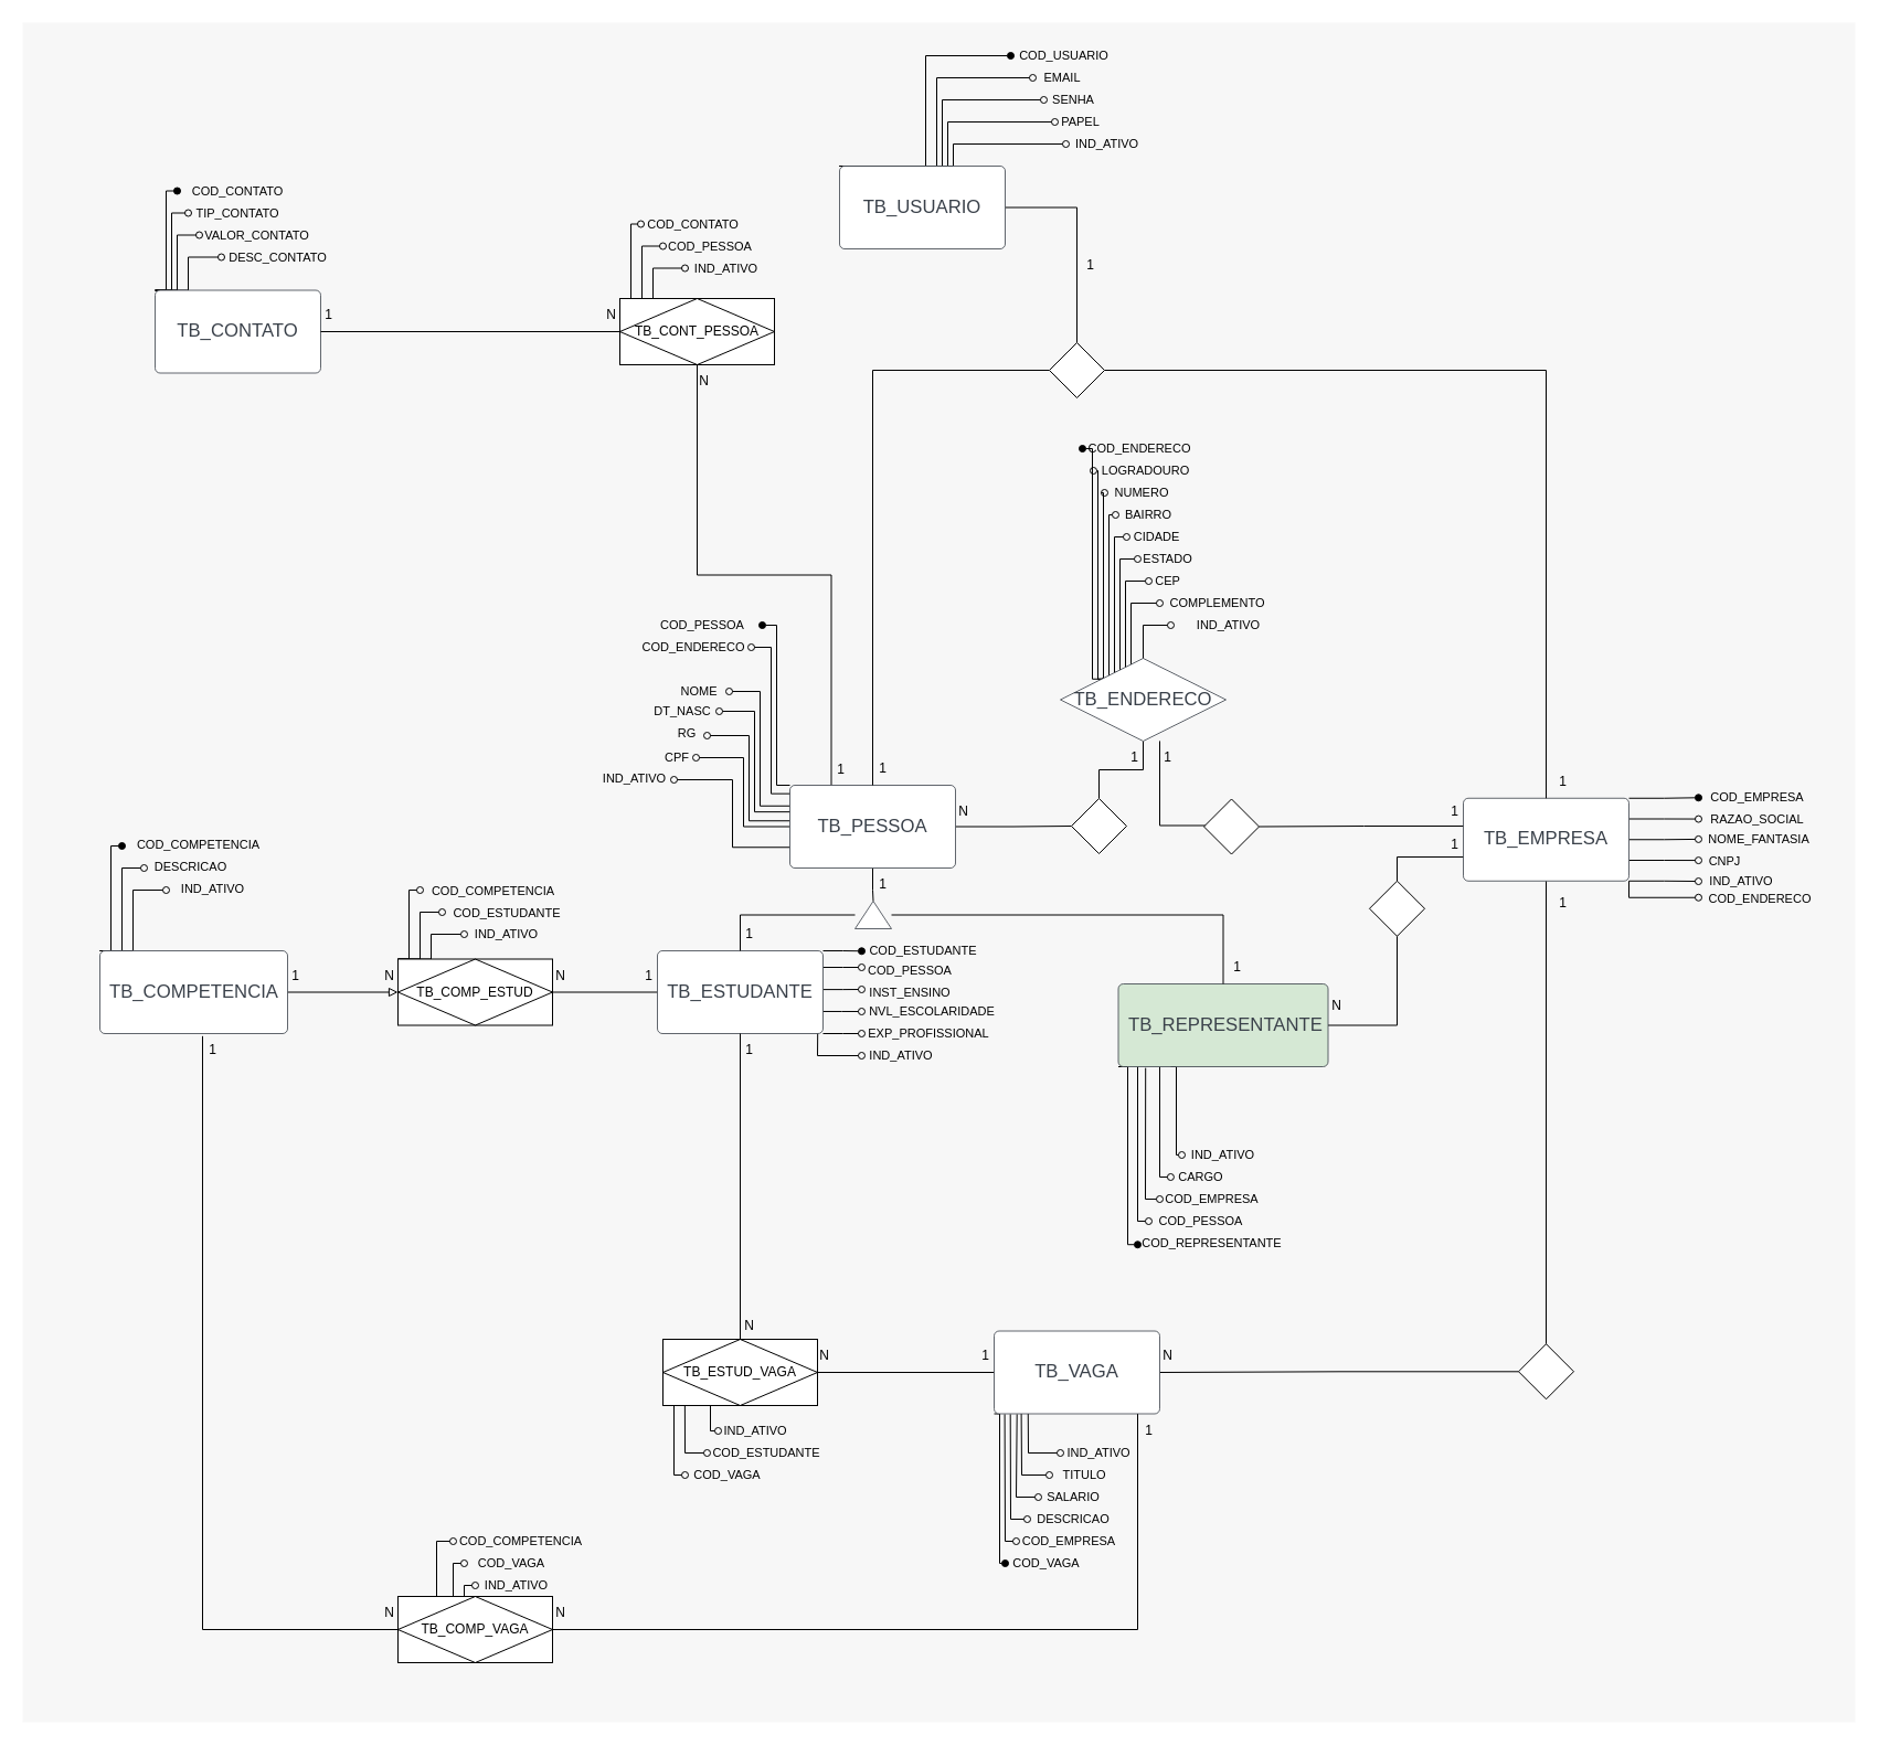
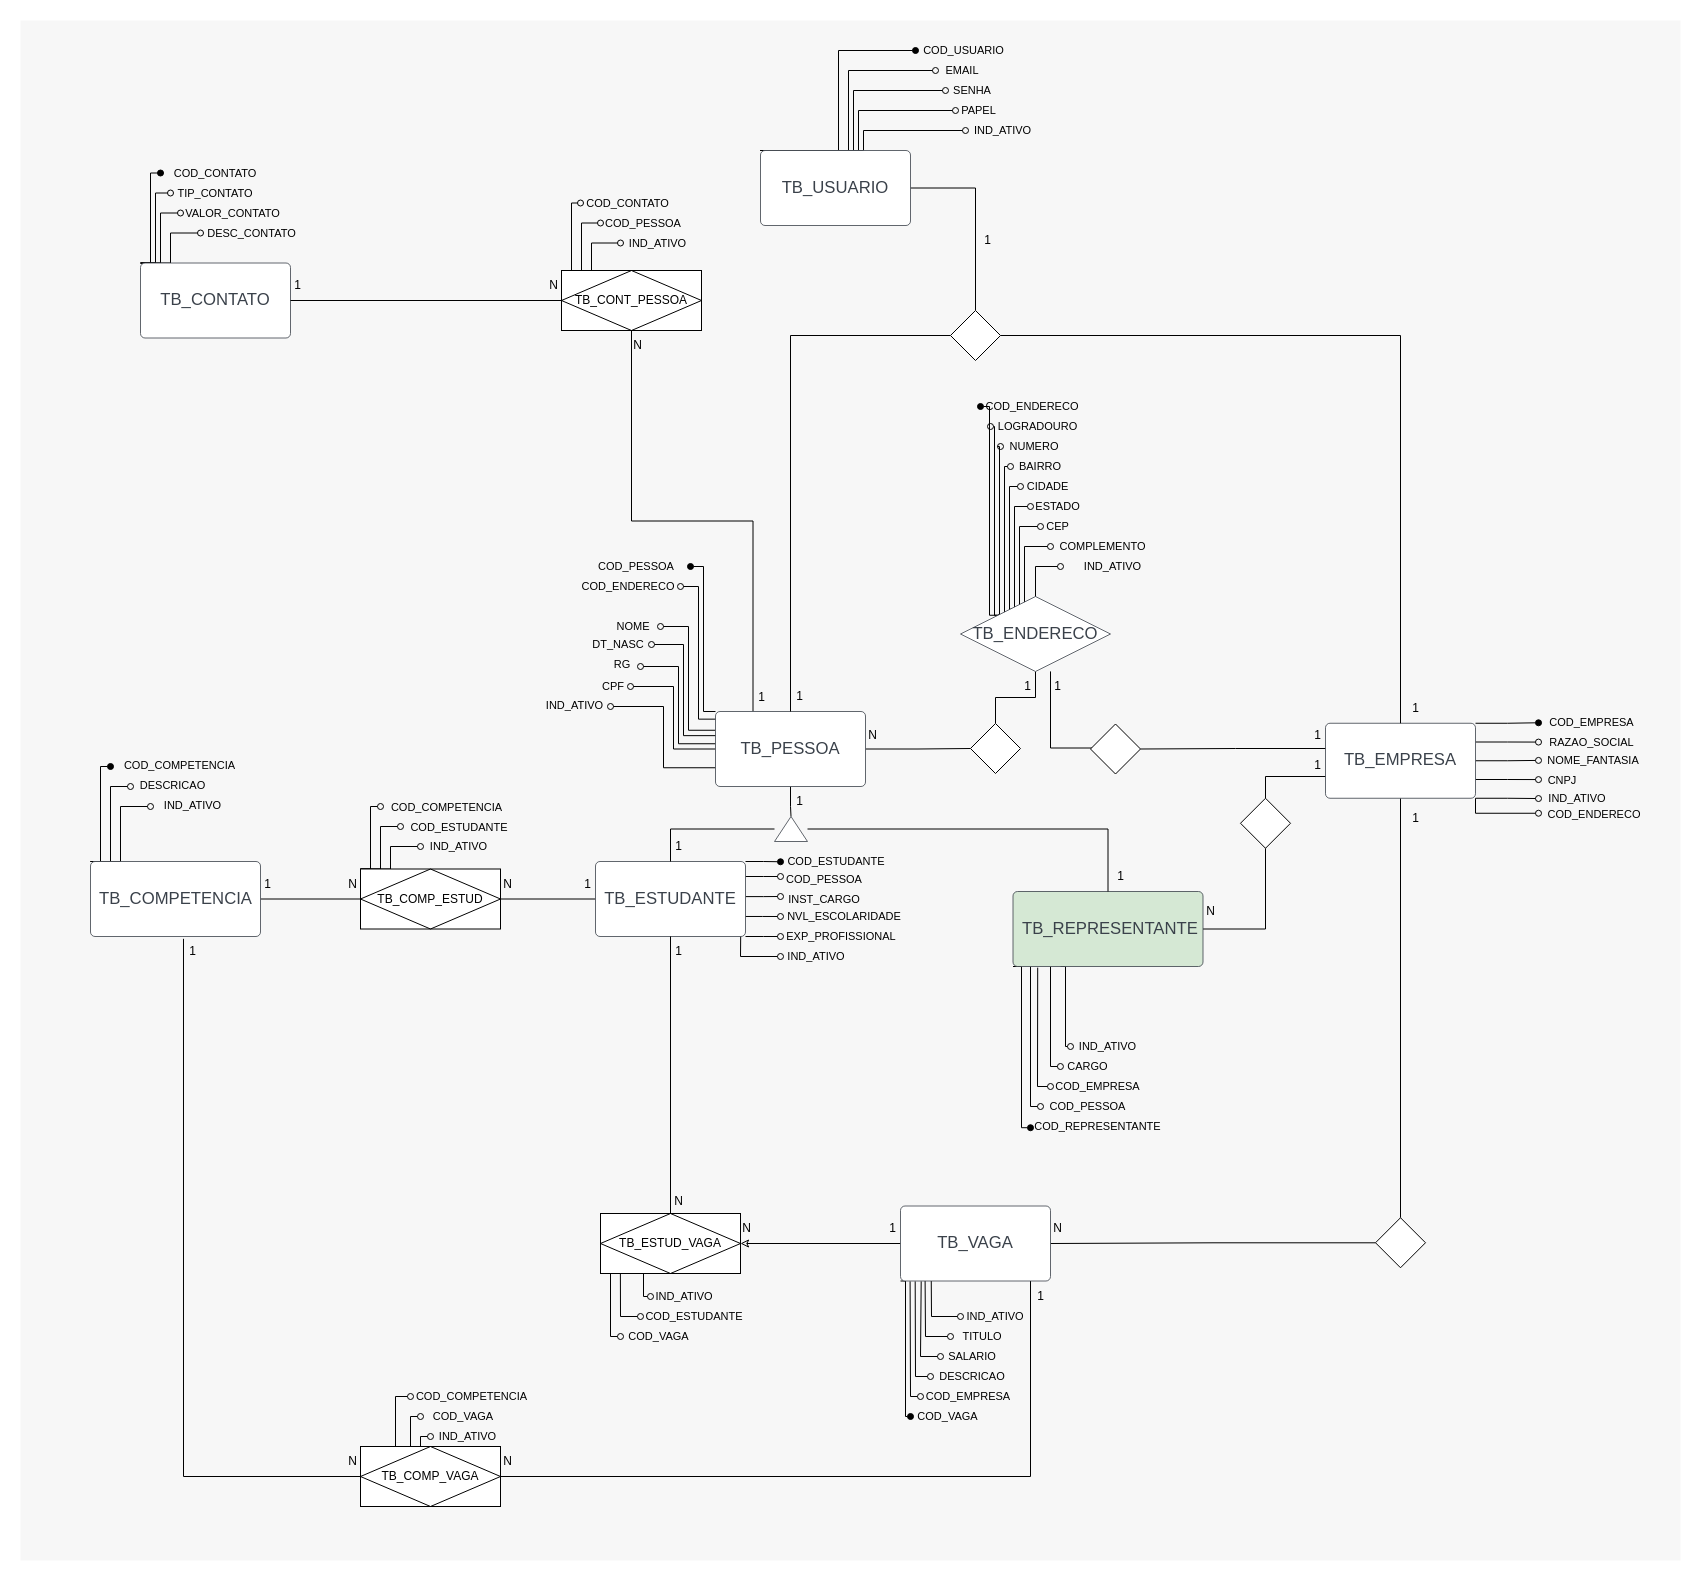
- <mxCell id="28" style="edgeStyle=orthogonalEdgeStyle;rounded=0;orthogonalLoop=1;jettySize=auto;html=1;entryX=0;entryY=0.5;entryDx=0;entryDy=0;endArrow=block;endFill=0;" parent="1" source="32" target="73" edge="1"><mxGeometry relative="1" as="geometry" /></mxCell>
+ <mxCell id="28" style="edgeStyle=orthogonalEdgeStyle;rounded=0;orthogonalLoop=1;jettySize=auto;html=1;entryX=0;entryY=0.5;entryDx=0;entryDy=0;endArrow=none;endFill=0;" parent="1" source="32" target="73" edge="1"><mxGeometry relative="1" as="geometry" /></mxCell>
- <mxCell id="164" value="INST_ENSINO" style="text;html=1;strokeColor=none;fillColor=none;align=center;verticalAlign=middle;whiteSpace=wrap;rounded=0;fontSize=11;" parent="1" vertex="1"><mxGeometry x="788" y="888.5" width="72" height="20" as="geometry" /></mxCell>
+ <mxCell id="164" value="INST_CARGO" style="text;html=1;strokeColor=none;fillColor=none;align=center;verticalAlign=middle;whiteSpace=wrap;rounded=0;fontSize=11;" parent="1" vertex="1"><mxGeometry x="788" y="888.5" width="72" height="20" as="geometry" /></mxCell>
- <mxCell id="83" style="edgeStyle=orthogonalEdgeStyle;rounded=0;orthogonalLoop=1;jettySize=auto;html=1;entryX=1;entryY=0.5;entryDx=0;entryDy=0;endArrow=none;endFill=0;" parent="1" source="91" target="82" edge="1"><mxGeometry relative="1" as="geometry" /></mxCell>
+ <mxCell id="83" style="edgeStyle=orthogonalEdgeStyle;rounded=0;orthogonalLoop=1;jettySize=auto;html=1;entryX=1;entryY=0.5;entryDx=0;entryDy=0;endArrow=classic;endFill=0;" parent="1" source="91" target="82" edge="1"><mxGeometry relative="1" as="geometry" /></mxCell>
